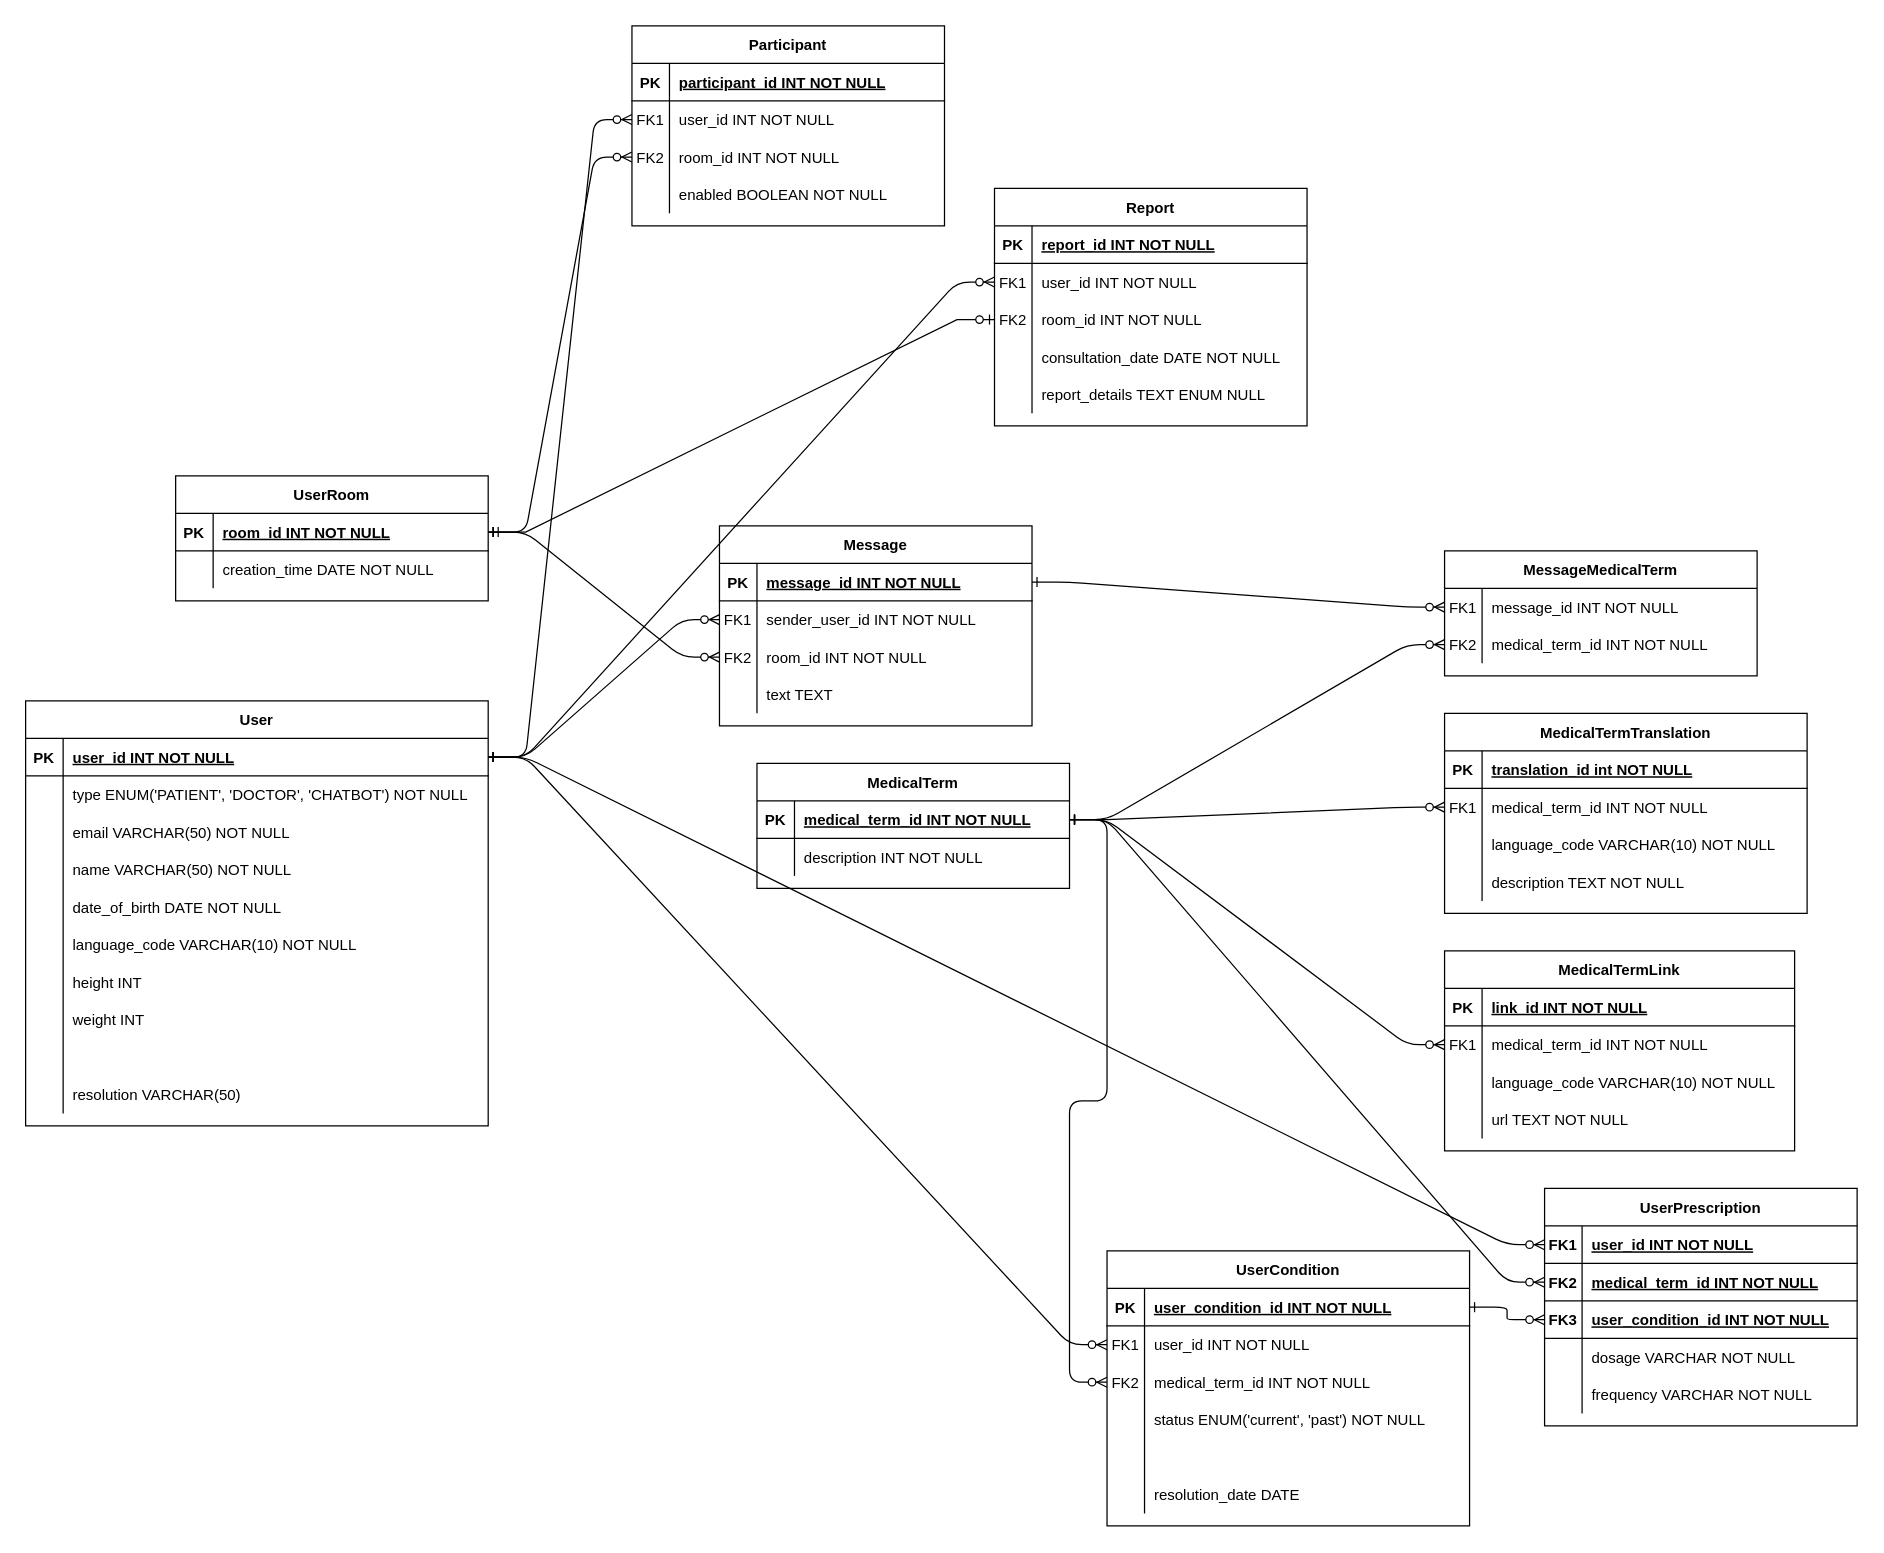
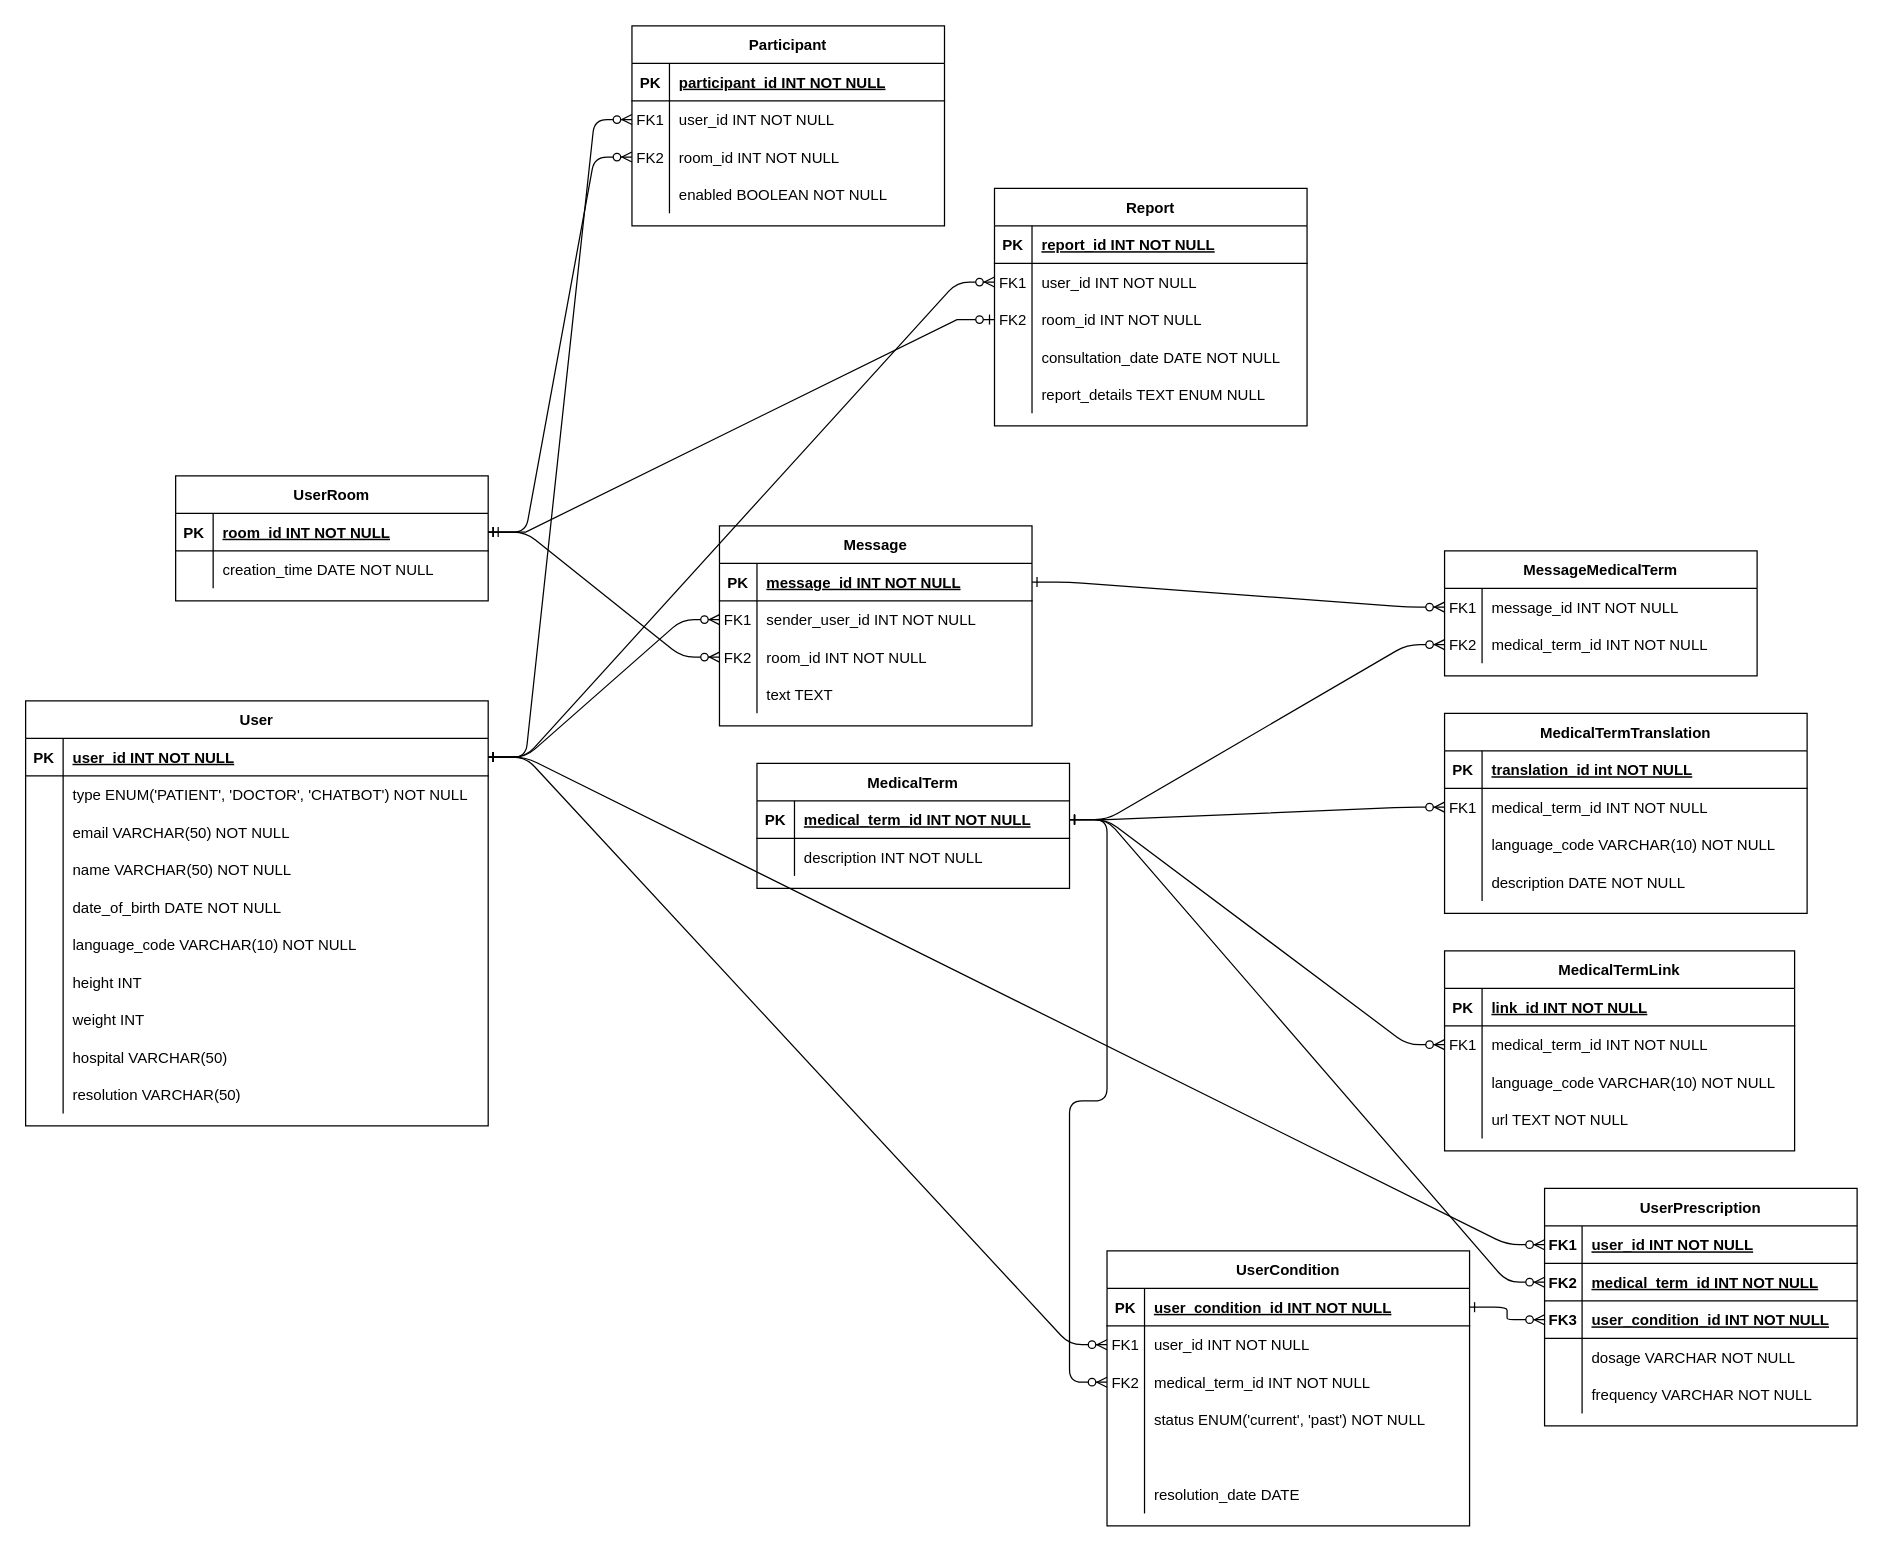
- <mxCell id="163" value="description TEXT NOT NULL" style="shape=partialRectangle;overflow=hidden;connectable=0;fillColor=none;top=0;left=0;bottom=0;right=0;align=left;spacingLeft=6;" parent="161" vertex="1"><mxGeometry x="30" width="260" height="30" as="geometry"><mxRectangle width="260" height="30" as="alternateBounds" /></mxGeometry></mxCell>
+ <mxCell id="163" value="description DATE NOT NULL" style="shape=partialRectangle;overflow=hidden;connectable=0;fillColor=none;top=0;left=0;bottom=0;right=0;align=left;spacingLeft=6;" parent="161" vertex="1"><mxGeometry x="30" width="260" height="30" as="geometry"><mxRectangle width="260" height="30" as="alternateBounds" /></mxGeometry></mxCell>
+ <mxCell id="51" value="hospital VARCHAR(50)" style="shape=partialRectangle;overflow=hidden;connectable=0;fillColor=none;top=0;left=0;bottom=0;right=0;align=left;spacingLeft=6;" parent="49" vertex="1"><mxGeometry x="30" width="340" height="30" as="geometry"><mxRectangle width="340" height="30" as="alternateBounds" /></mxGeometry></mxCell>
